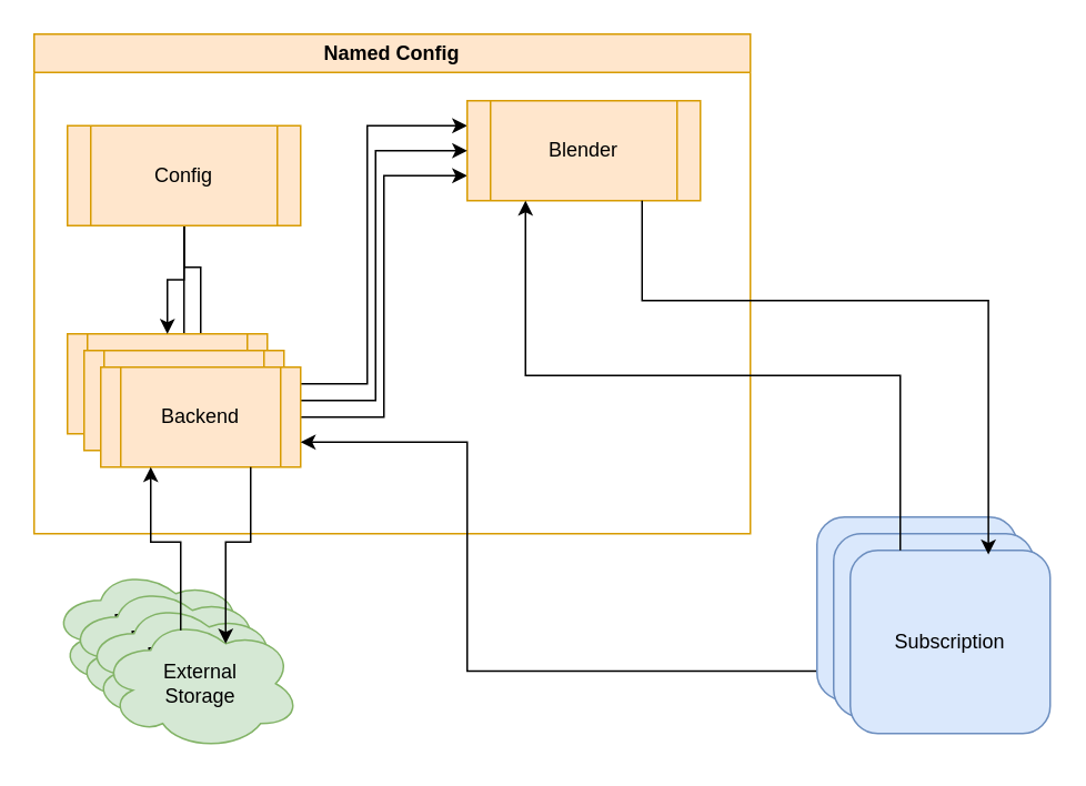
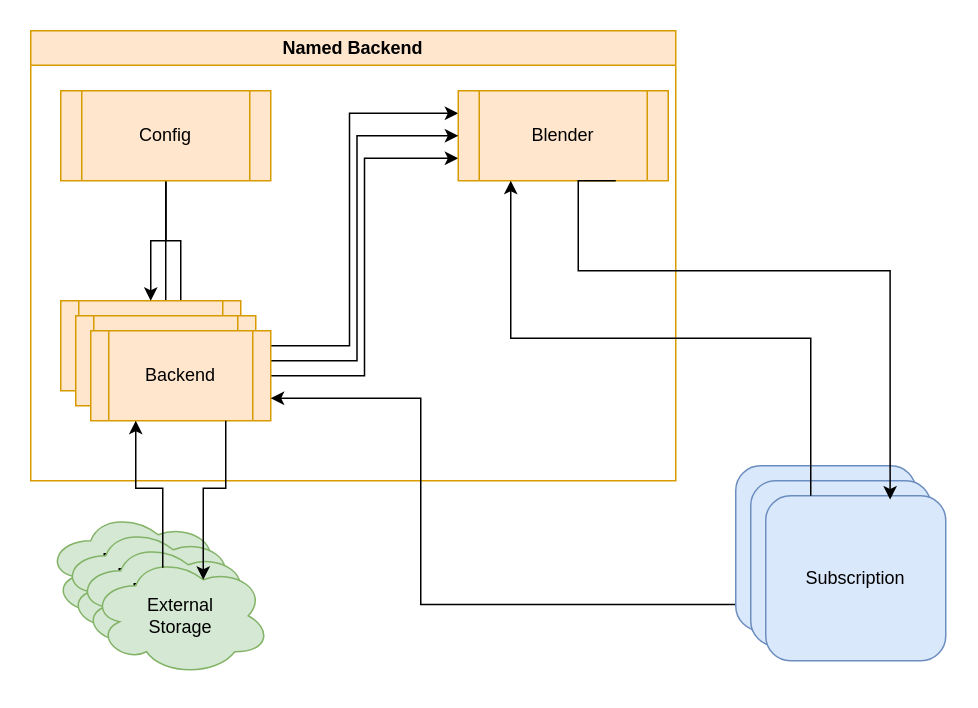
- <mxCell id="5" value="Named Config" style="swimlane;whiteSpace=wrap;html=1;fillColor=#ffe6cc;strokeColor=#d79b00;" vertex="1" parent="1"><mxGeometry x="20" y="20" width="430" height="300" as="geometry" /></mxCell>
+ <mxCell id="5" value="Named Backend" style="swimlane;whiteSpace=wrap;html=1;fillColor=#ffe6cc;strokeColor=#d79b00;" vertex="1" parent="1"><mxGeometry x="20" y="20" width="430" height="300" as="geometry" /></mxCell>
- <mxCell id="10" value="Blender" style="shape=process;whiteSpace=wrap;html=1;backgroundOutline=1;fillColor=#ffe6cc;strokeColor=#d79b00;" vertex="1" parent="5"><mxGeometry x="260" y="40" width="140" height="60" as="geometry" /></mxCell>
+ <mxCell id="10" value="Blender" style="shape=process;whiteSpace=wrap;html=1;backgroundOutline=1;fillColor=#ffe6cc;strokeColor=#d79b00;" vertex="1" parent="5"><mxGeometry x="285" y="40" width="140" height="60" as="geometry" /></mxCell>
- <mxCell id="8" value="Config" style="shape=process;whiteSpace=wrap;html=1;backgroundOutline=1;fillColor=#ffe6cc;strokeColor=#d79b00;" vertex="1" parent="5"><mxGeometry x="20" y="55" width="140" height="60" as="geometry" /></mxCell>
+ <mxCell id="8" value="Config" style="shape=process;whiteSpace=wrap;html=1;backgroundOutline=1;fillColor=#ffe6cc;strokeColor=#d79b00;" vertex="1" parent="5"><mxGeometry x="20" y="40" width="140" height="60" as="geometry" /></mxCell>
